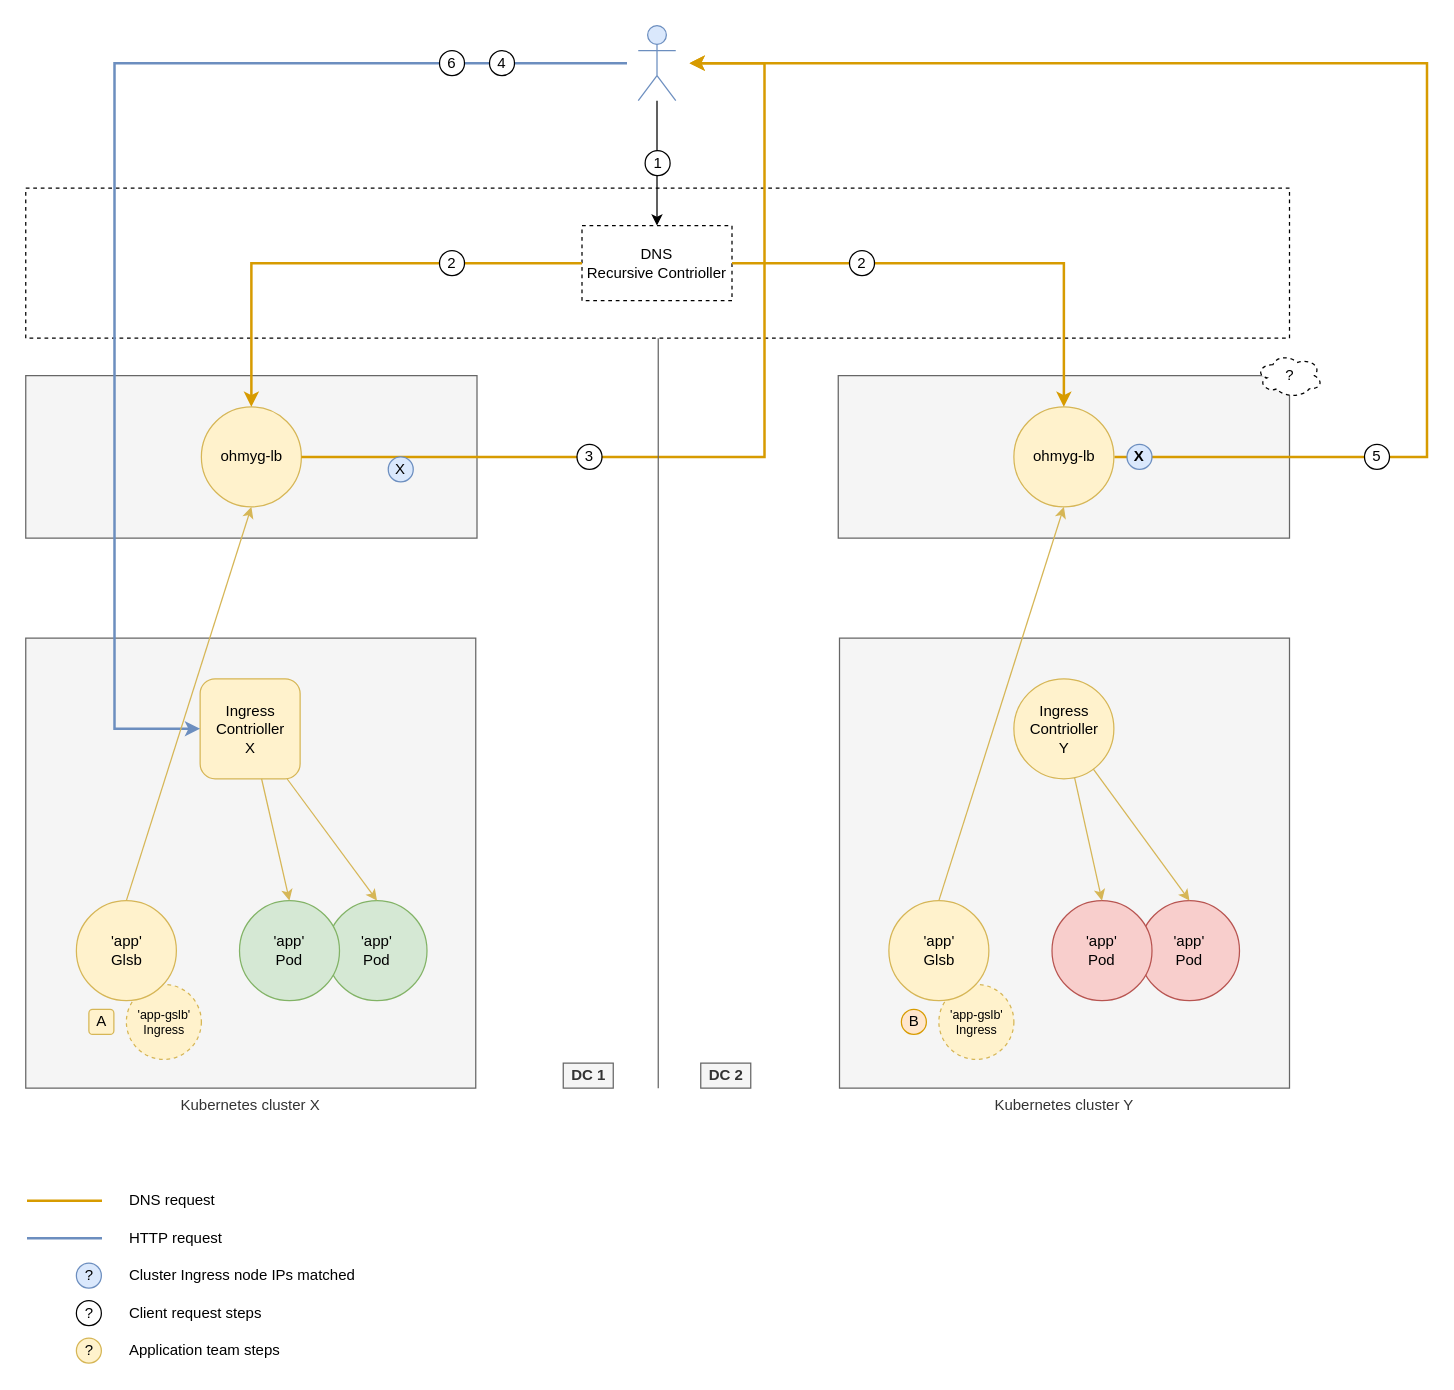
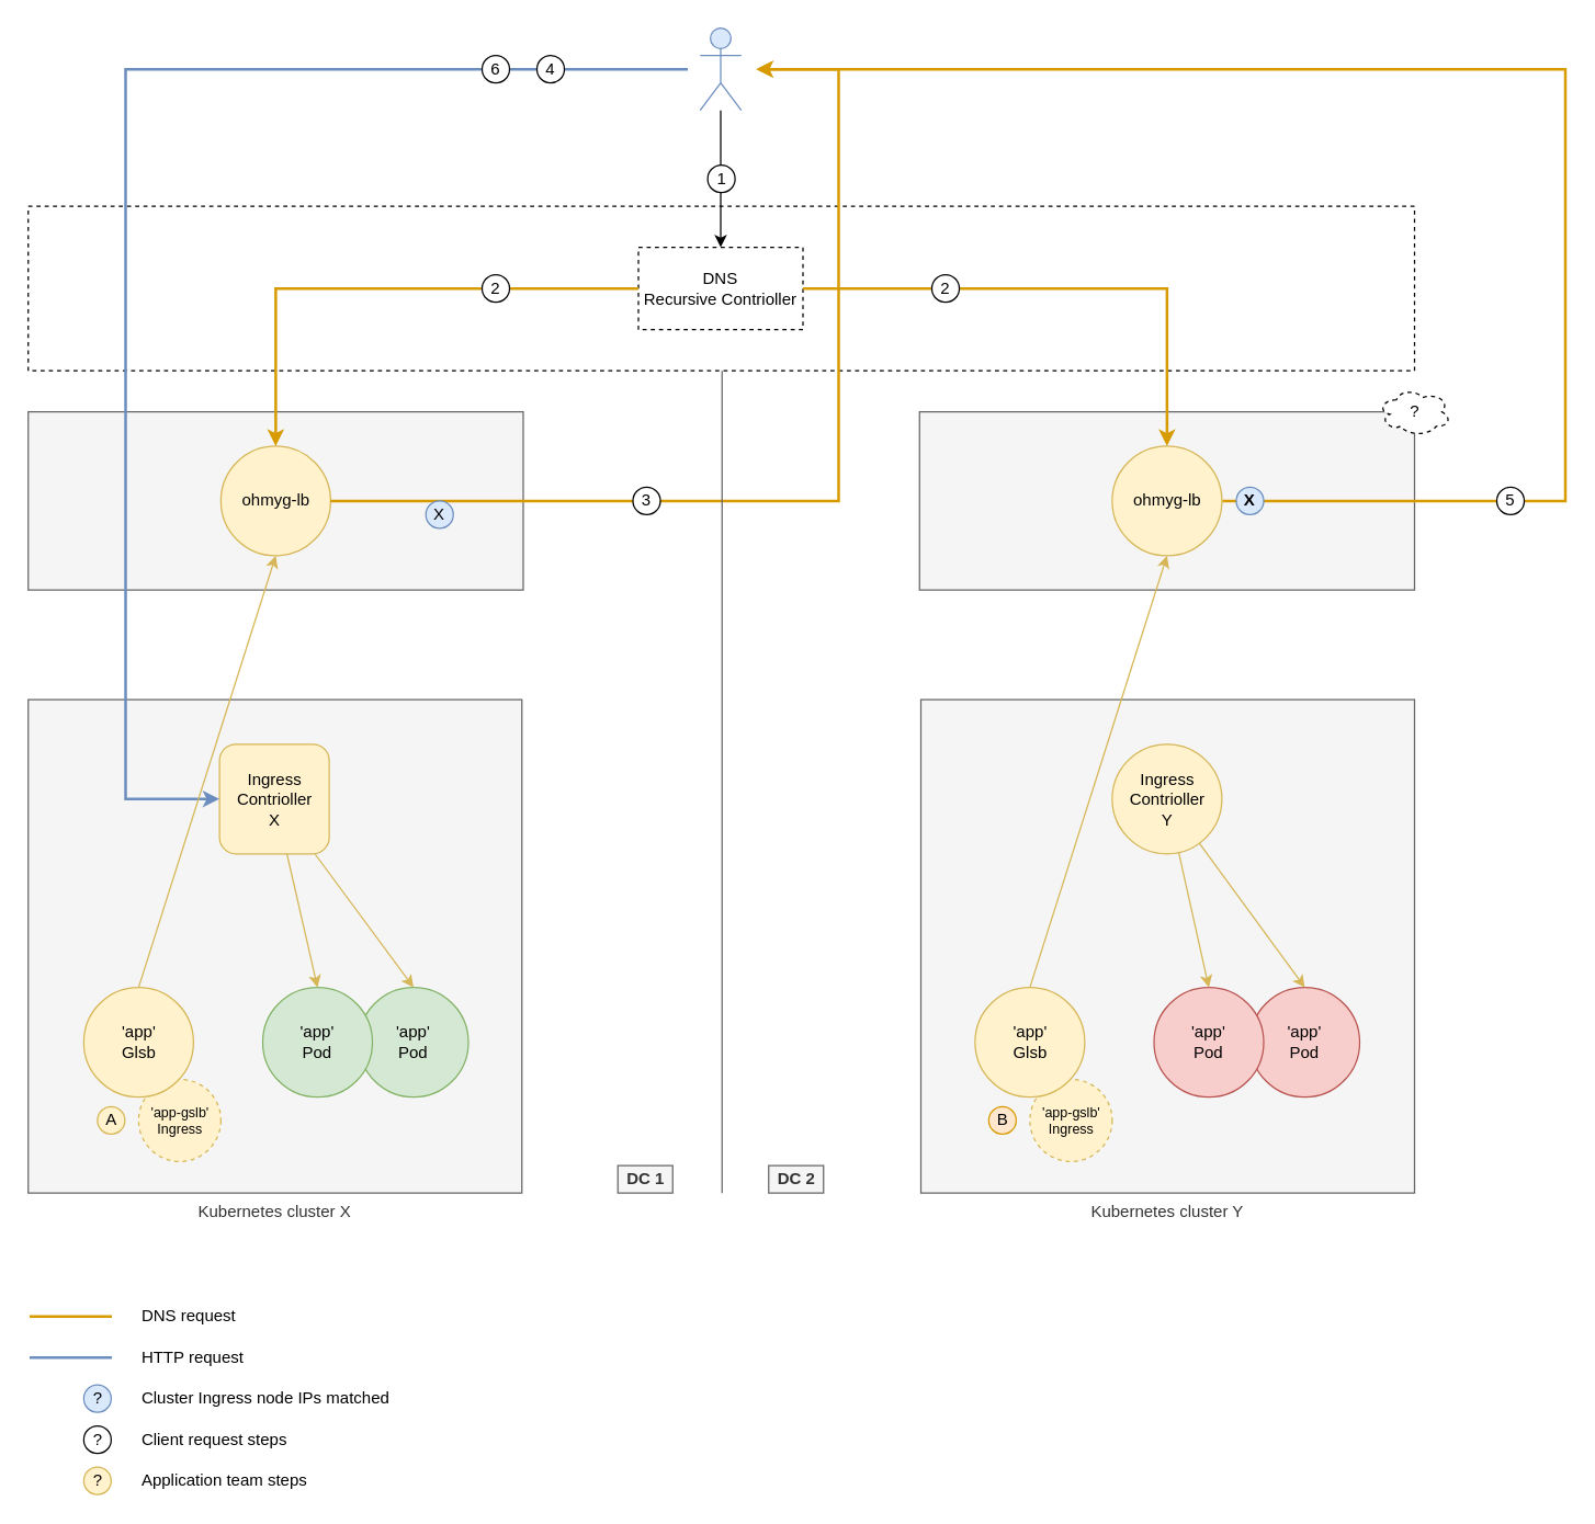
- <mxCell id="30" value="A" style="whiteSpace=wrap;html=1;aspect=fixed;fillColor=#fff2cc;strokeColor=#d6b656;rounded=1;" parent="1" vertex="1"><mxGeometry x="70.5" y="807" width="20" height="20" as="geometry" /></mxCell>
+ <mxCell id="30" value="A" style="ellipse;whiteSpace=wrap;html=1;aspect=fixed;fillColor=#fff2cc;strokeColor=#d6b656;" parent="1" vertex="1"><mxGeometry x="70.5" y="807" width="20" height="20" as="geometry" /></mxCell>
